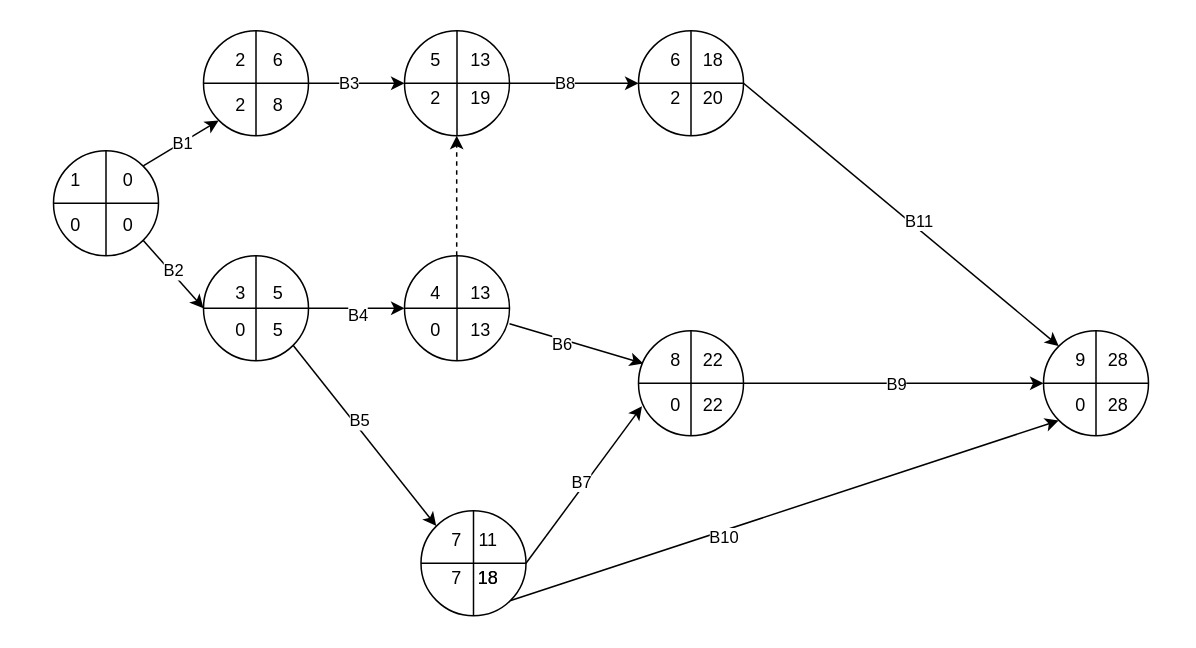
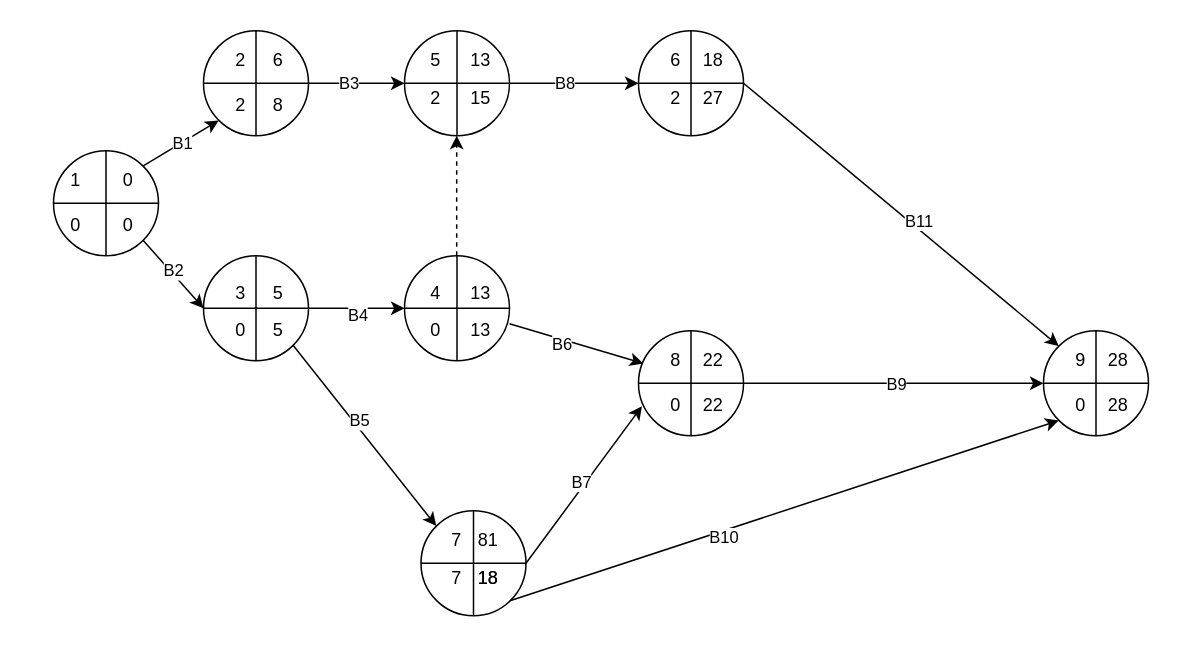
- <mxCell id="57" value="19" style="text;html=1;align=center;verticalAlign=middle;whiteSpace=wrap;rounded=0;" vertex="1" parent="1"><mxGeometry x="290" y="50" width="60" height="30" as="geometry" /></mxCell>
+ <mxCell id="57" value="15" style="text;html=1;align=center;verticalAlign=middle;whiteSpace=wrap;rounded=0;" vertex="1" parent="1"><mxGeometry x="290" y="50" width="60" height="30" as="geometry" /></mxCell>
- <mxCell id="55" value="20" style="text;html=1;align=center;verticalAlign=middle;whiteSpace=wrap;rounded=0;" vertex="1" parent="1"><mxGeometry x="445" y="50" width="60" height="30" as="geometry" /></mxCell>
+ <mxCell id="55" value="27" style="text;html=1;align=center;verticalAlign=middle;whiteSpace=wrap;rounded=0;" vertex="1" parent="1"><mxGeometry x="445" y="50" width="60" height="30" as="geometry" /></mxCell>
- <mxCell id="49" value="11" style="text;html=1;align=center;verticalAlign=middle;whiteSpace=wrap;rounded=0;" vertex="1" parent="1"><mxGeometry x="295" y="345" width="60" height="30" as="geometry" /></mxCell>
+ <mxCell id="49" value="81" style="text;html=1;align=center;verticalAlign=middle;whiteSpace=wrap;rounded=0;" vertex="1" parent="1"><mxGeometry x="295" y="345" width="60" height="30" as="geometry" /></mxCell>
